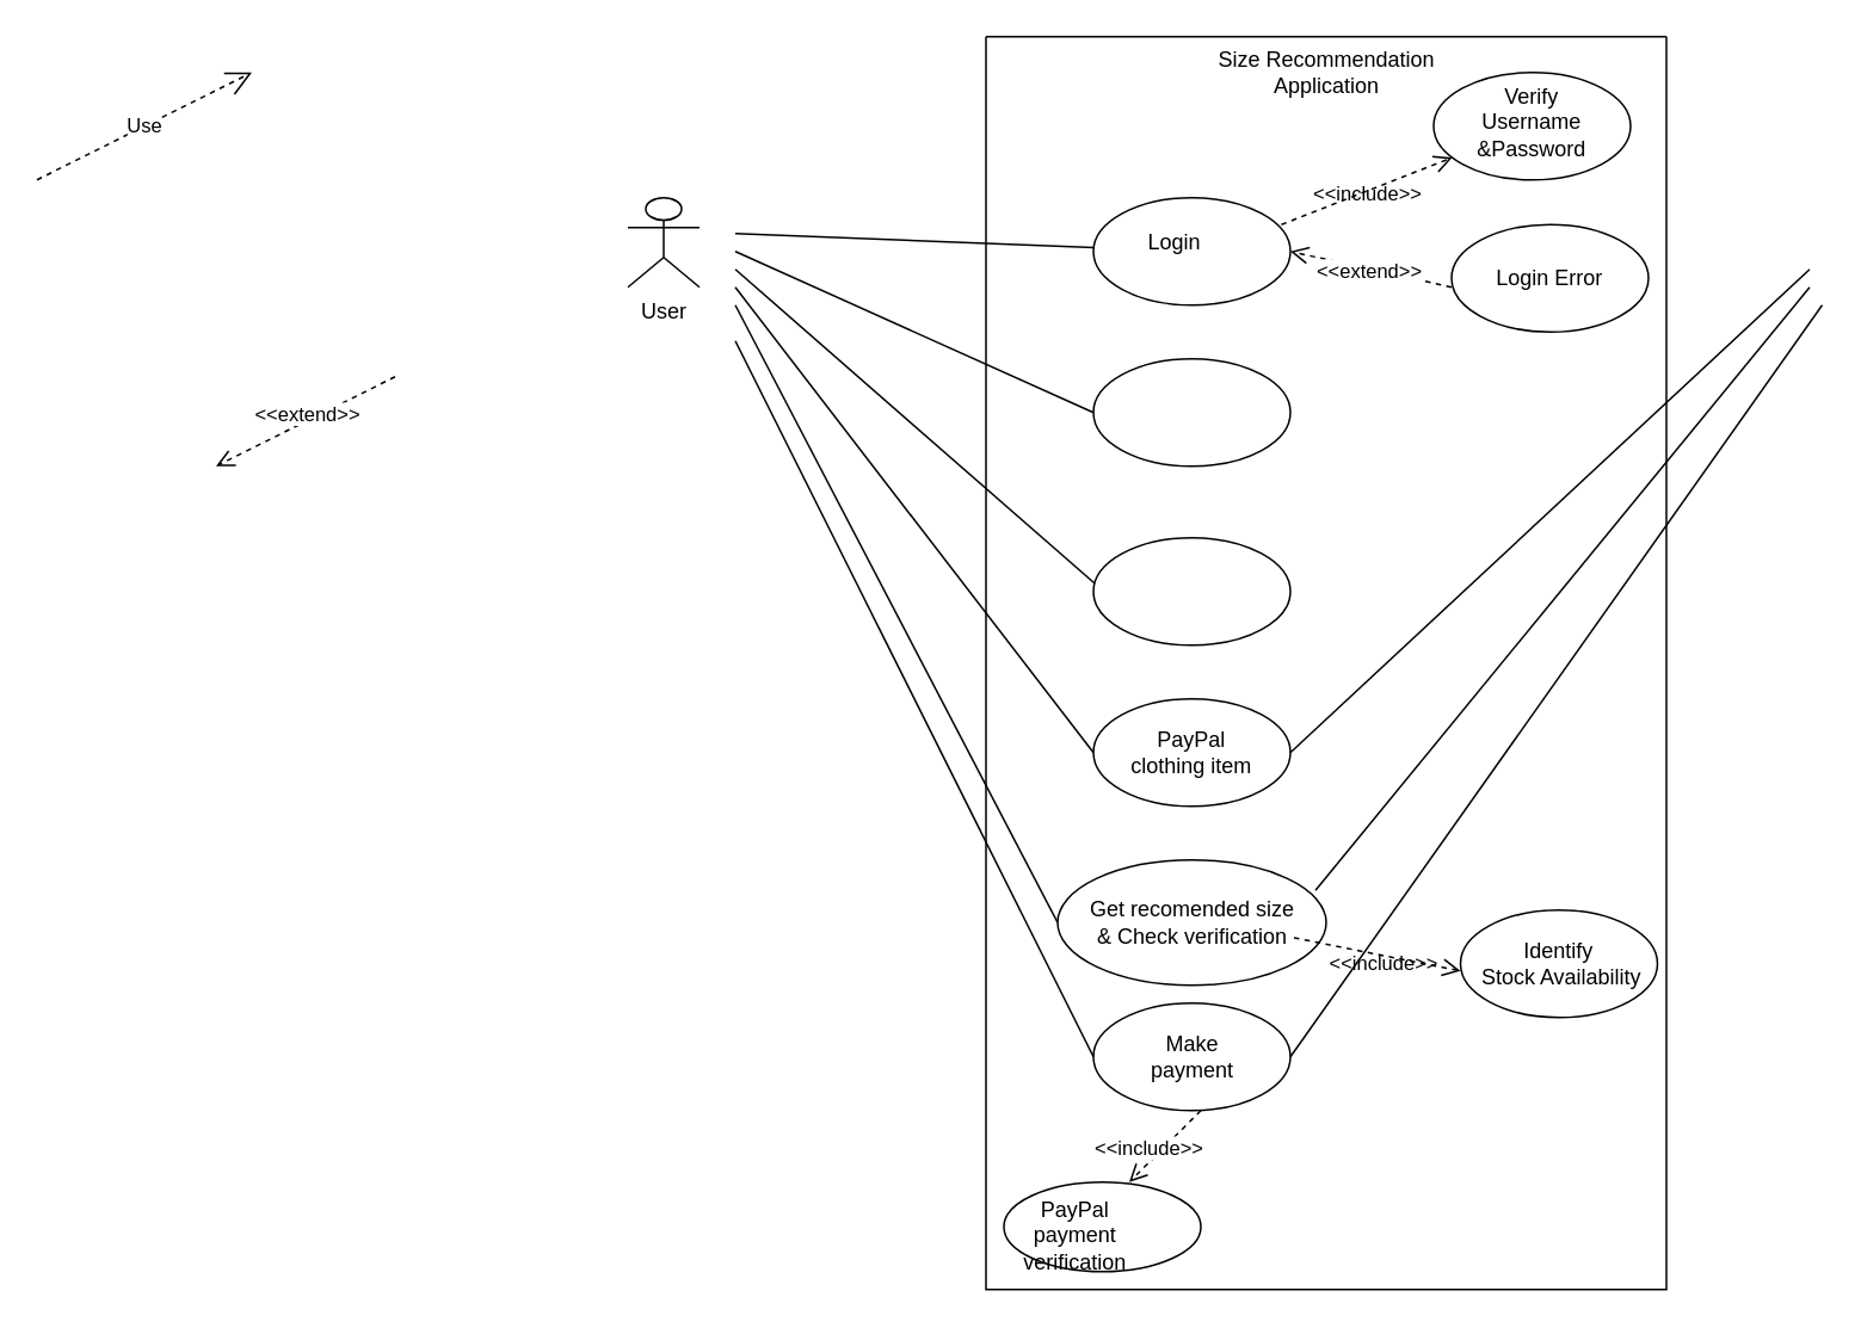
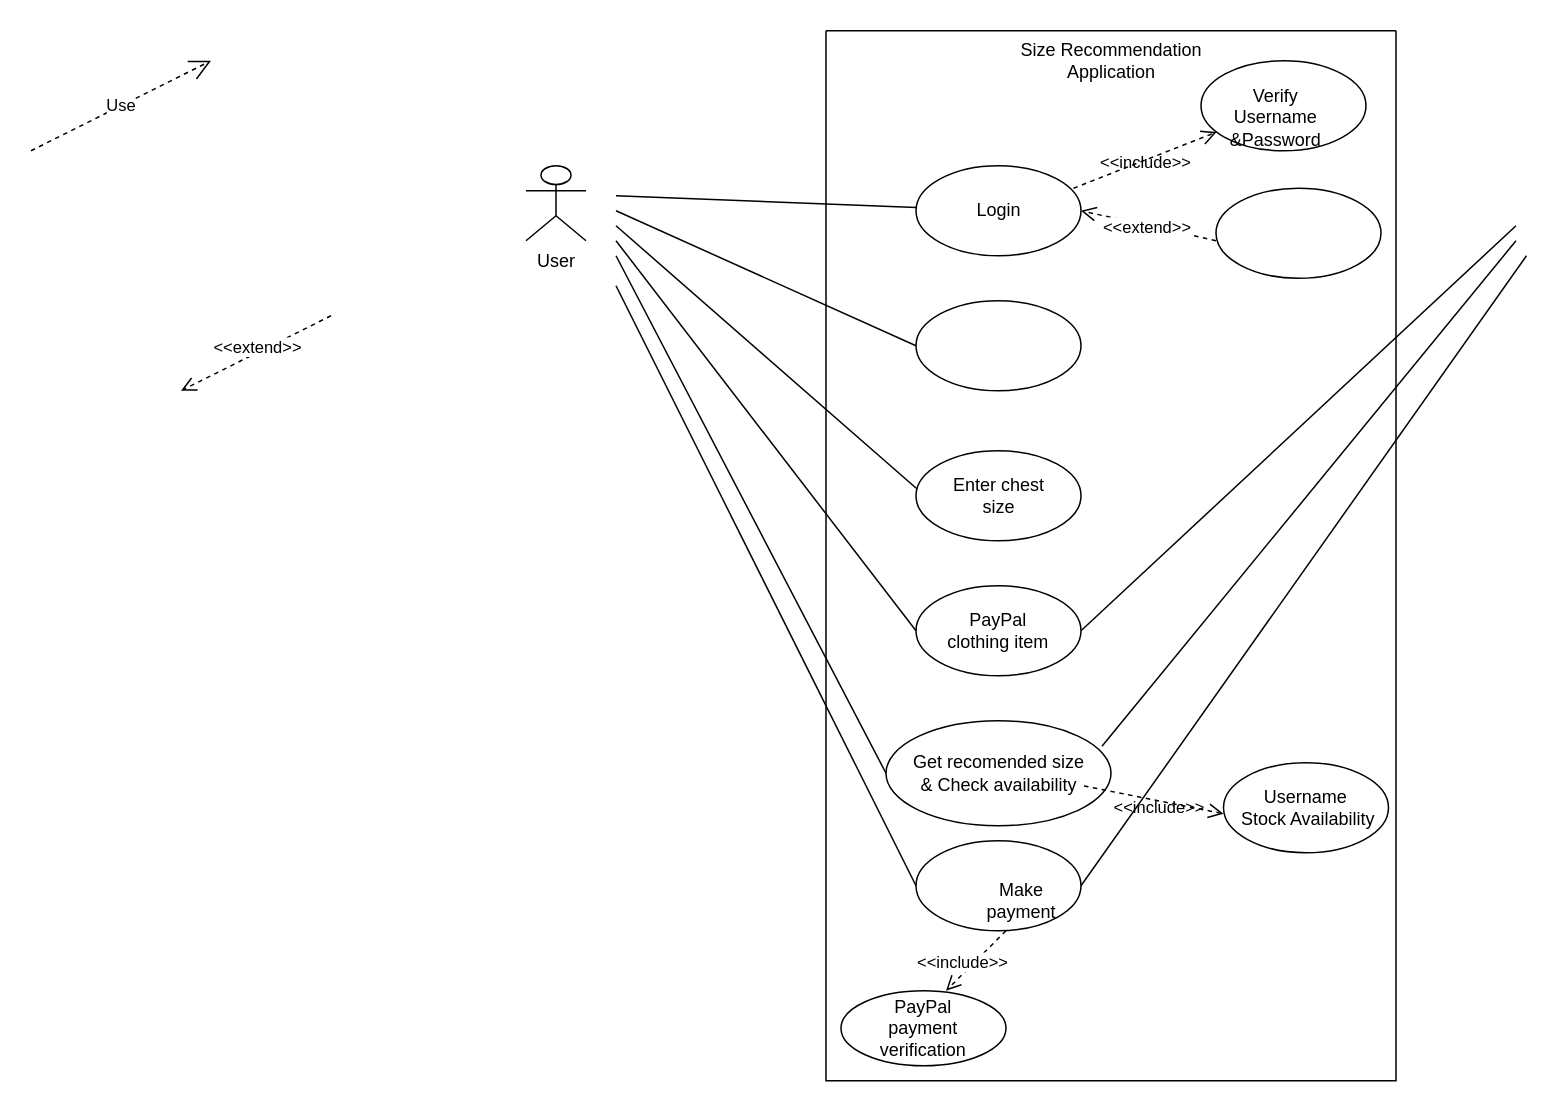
- <mxCell id="15" value="Verify Username &amp;amp;Password" style="text;html=1;strokeColor=none;fillColor=none;align=center;verticalAlign=middle;whiteSpace=wrap;rounded=0;" vertex="1" parent="2"><mxGeometry x="270" y="35" width="70" height="25" as="geometry" /></mxCell>
+ <mxCell id="15" value="Verify Username &amp;amp;Password" style="text;html=1;strokeColor=none;fillColor=none;align=center;verticalAlign=middle;whiteSpace=wrap;rounded=0;" vertex="1" parent="2"><mxGeometry x="265" y="45" width="70" height="25" as="geometry" /></mxCell>
- <mxCell id="4" value="Login" style="text;html=1;strokeColor=none;fillColor=none;align=center;verticalAlign=middle;whiteSpace=wrap;rounded=0;" vertex="1" parent="2"><mxGeometry x="72.5" y="100" width="65" height="30" as="geometry" /></mxCell>
+ <mxCell id="4" value="Login" style="text;html=1;strokeColor=none;fillColor=none;align=center;verticalAlign=middle;whiteSpace=wrap;rounded=0;" vertex="1" parent="2"><mxGeometry x="82.5" y="105" width="65" height="30" as="geometry" /></mxCell>
- <mxCell id="24" value="Login Error" style="text;html=1;strokeColor=none;fillColor=none;align=center;verticalAlign=middle;whiteSpace=wrap;rounded=0;" vertex="1" parent="2"><mxGeometry x="265" y="120" width="100" height="30" as="geometry" /></mxCell>
+ <mxCell id="9" value="Enter chest size" style="text;html=1;strokeColor=none;fillColor=none;align=center;verticalAlign=middle;whiteSpace=wrap;rounded=0;" vertex="1" parent="2"><mxGeometry x="82.5" y="295" width="65" height="30" as="geometry" /></mxCell>
- <mxCell id="13" value="Get recomended size &lt;br&gt;&amp;amp; Check verification" style="text;html=1;strokeColor=none;fillColor=none;align=center;verticalAlign=middle;whiteSpace=wrap;rounded=0;" vertex="1" parent="2"><mxGeometry x="53.75" y="480" width="122.5" height="30" as="geometry" /></mxCell>
+ <mxCell id="13" value="Get recomended size &lt;br&gt;&amp;amp; Check availability" style="text;html=1;strokeColor=none;fillColor=none;align=center;verticalAlign=middle;whiteSpace=wrap;rounded=0;" vertex="1" parent="2"><mxGeometry x="53.75" y="480" width="122.5" height="30" as="geometry" /></mxCell>
- <mxCell id="17" value="Identify&lt;br&gt;&amp;nbsp;Stock Availability" style="text;html=1;strokeColor=none;fillColor=none;align=center;verticalAlign=middle;whiteSpace=wrap;rounded=0;" vertex="1" parent="2"><mxGeometry x="270" y="503" width="100" height="30" as="geometry" /></mxCell>
+ <mxCell id="17" value="Username&lt;br&gt;&amp;nbsp;Stock Availability" style="text;html=1;strokeColor=none;fillColor=none;align=center;verticalAlign=middle;whiteSpace=wrap;rounded=0;" vertex="1" parent="2"><mxGeometry x="270" y="503" width="100" height="30" as="geometry" /></mxCell>
- <mxCell id="11" value="Make payment" style="text;html=1;strokeColor=none;fillColor=none;align=center;verticalAlign=middle;whiteSpace=wrap;rounded=0;" vertex="1" parent="2"><mxGeometry x="82.5" y="555" width="65" height="30" as="geometry" /></mxCell>
+ <mxCell id="11" value="Make payment" style="text;html=1;strokeColor=none;fillColor=none;align=center;verticalAlign=middle;whiteSpace=wrap;rounded=0;" vertex="1" parent="2"><mxGeometry x="97.5" y="565" width="65" height="30" as="geometry" /></mxCell>
- <mxCell id="19" value="PayPal payment verification" style="text;html=1;strokeColor=none;fillColor=none;align=center;verticalAlign=middle;whiteSpace=wrap;rounded=0;" vertex="1" parent="2"><mxGeometry x="15" y="655" width="70" height="30" as="geometry" /></mxCell>
+ <mxCell id="19" value="PayPal payment verification" style="text;html=1;strokeColor=none;fillColor=none;align=center;verticalAlign=middle;whiteSpace=wrap;rounded=0;" vertex="1" parent="2"><mxGeometry x="30" y="650" width="70" height="30" as="geometry" /></mxCell>
